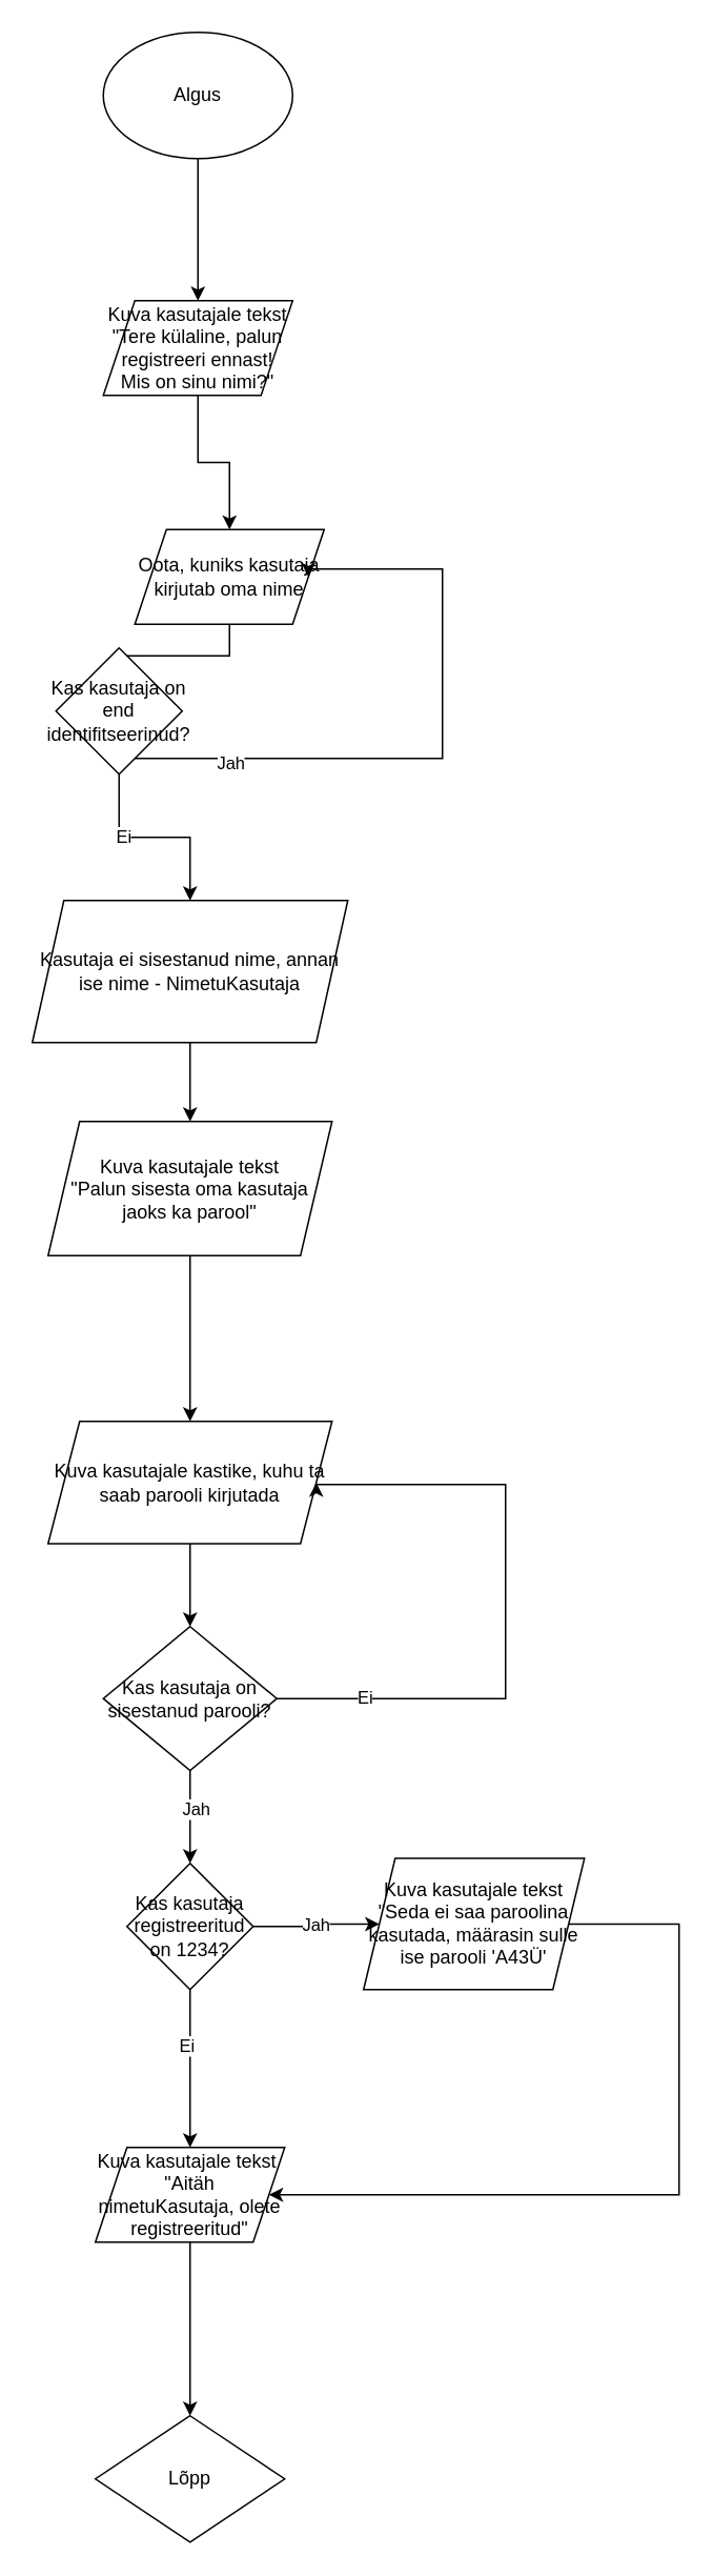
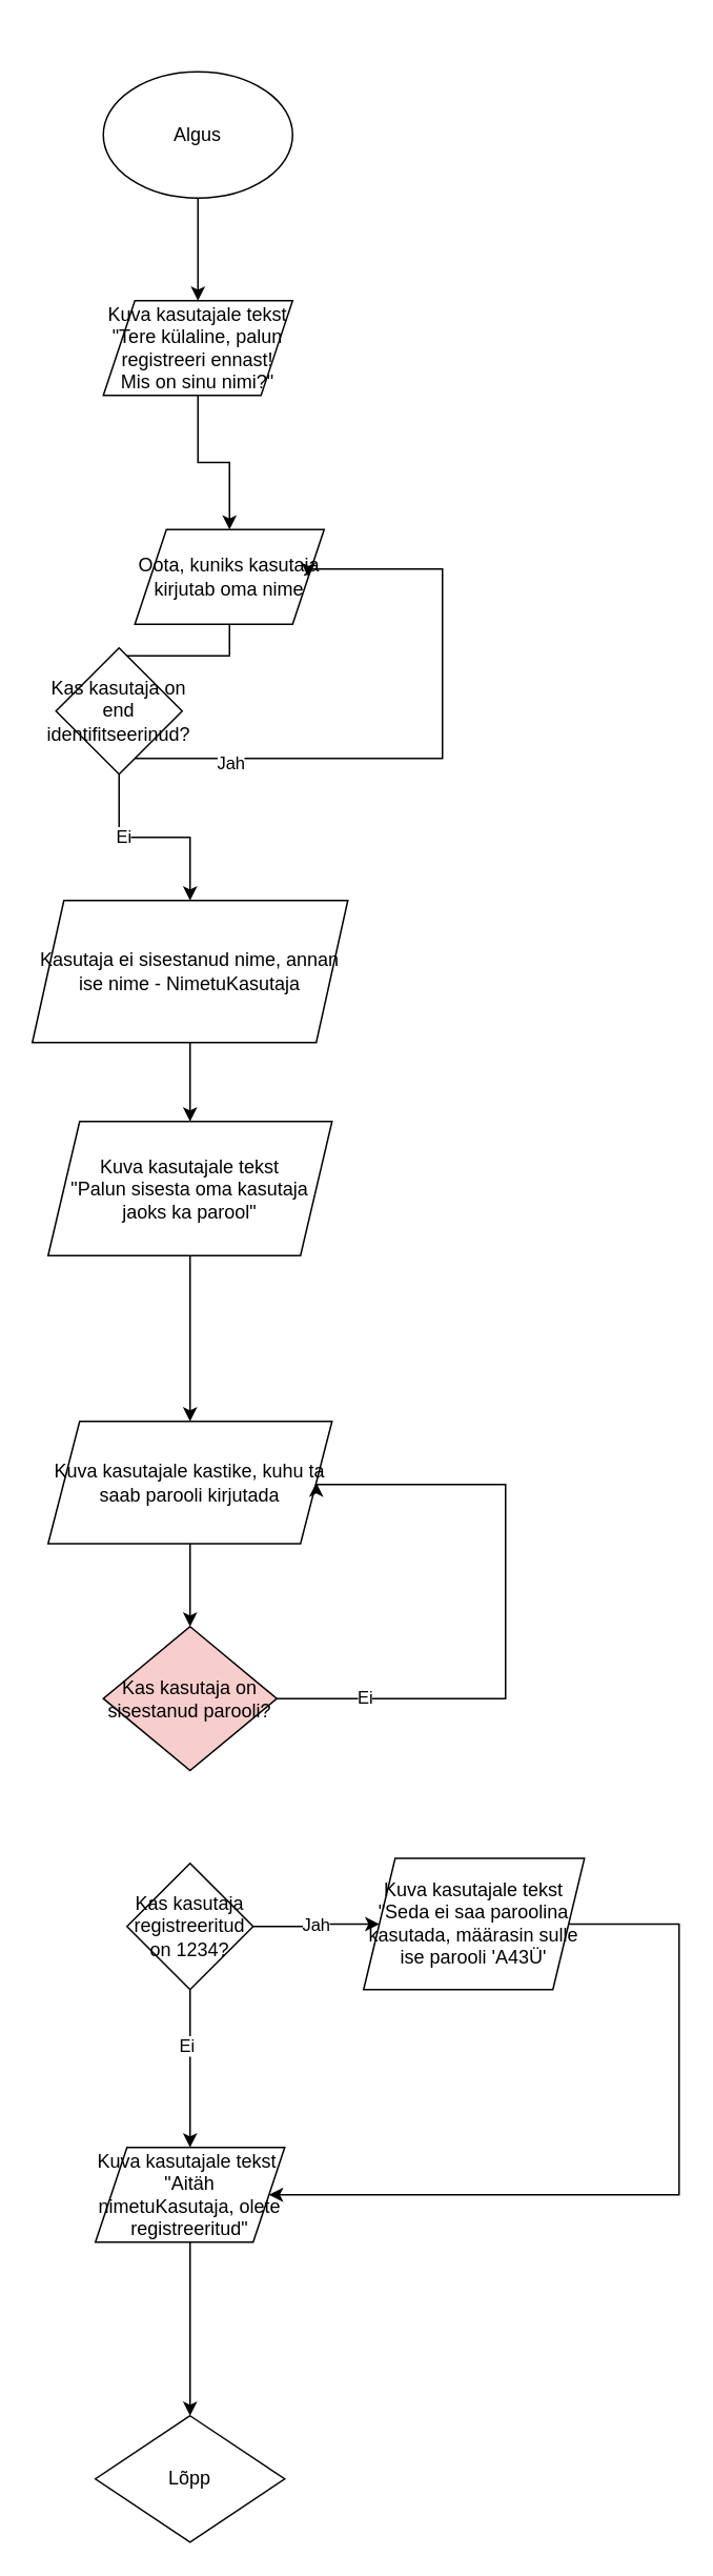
- <mxCell id="3" value="Algus" style="ellipse;whiteSpace=wrap;html=1;" vertex="1" parent="1"><mxGeometry x="65" y="20" width="120" height="80" as="geometry" /></mxCell>
+ <mxCell id="3" value="Algus" style="ellipse;whiteSpace=wrap;html=1;" vertex="1" parent="1"><mxGeometry x="65" y="45" width="120" height="80" as="geometry" /></mxCell>
- <mxCell id="16" value="Kas kasutaja on sisestanud parooli?" style="rhombus;whiteSpace=wrap;html=1;" vertex="1" parent="1"><mxGeometry x="65" y="1030" width="110" height="91.25" as="geometry" /></mxCell>
+ <mxCell id="16" value="Kas kasutaja on sisestanud parooli?" style="rhombus;whiteSpace=wrap;html=1;fillColor=#f8cecc;" vertex="1" parent="1"><mxGeometry x="65" y="1030" width="110" height="91.25" as="geometry" /></mxCell>
- <mxCell id="14" value="" style="edgeStyle=orthogonalEdgeStyle;rounded=0;orthogonalLoop=1;jettySize=auto;html=1;" edge="1" parent="1" source="16" target="21"><mxGeometry relative="1" as="geometry" /></mxCell>
- <mxCell id="15" value="Jah" style="edgeLabel;html=1;align=center;verticalAlign=middle;resizable=0;points=[];" vertex="1" connectable="0" parent="14"><mxGeometry x="-0.196" y="3" relative="1" as="geometry"><mxPoint as="offset" /></mxGeometry></mxCell>
